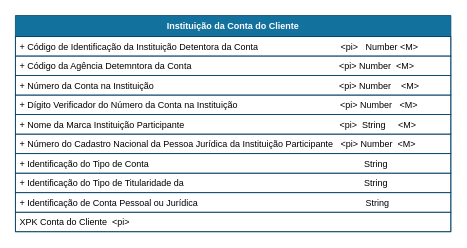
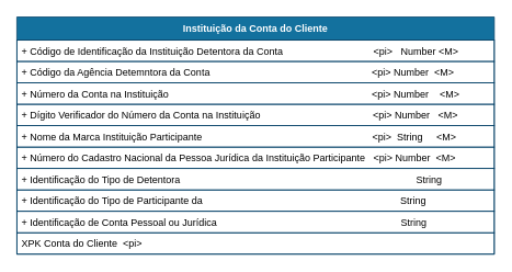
- <mxCell id="9" value="+ Identificação do Tipo de Conta                                                                                      String     " style="text;fillColor=none;align=left;verticalAlign=top;spacingLeft=4;spacingRight=4;overflow=hidden;rotatable=0;points=[[0,0.5],[1,0.5]];portConstraint=eastwest;strokeColor=#003F66;" vertex="1" parent="2"><mxGeometry y="184" width="580" height="26" as="geometry" /></mxCell>
+ <mxCell id="9" value="+ Identificação do Tipo de Detentora                                                                                      String     " style="text;fillColor=none;align=left;verticalAlign=top;spacingLeft=4;spacingRight=4;overflow=hidden;rotatable=0;points=[[0,0.5],[1,0.5]];portConstraint=eastwest;strokeColor=#003F66;" vertex="1" parent="2"><mxGeometry y="184" width="580" height="26" as="geometry" /></mxCell>
- <mxCell id="10" value="+ Identificação do Tipo de Titularidade da                                                                        String     " style="text;fillColor=none;align=left;verticalAlign=top;spacingLeft=4;spacingRight=4;overflow=hidden;rotatable=0;points=[[0,0.5],[1,0.5]];portConstraint=eastwest;strokeColor=#003F66;" vertex="1" parent="2"><mxGeometry y="210" width="580" height="26" as="geometry" /></mxCell>
+ <mxCell id="10" value="+ Identificação do Tipo de Participante da                                                                        String     " style="text;fillColor=none;align=left;verticalAlign=top;spacingLeft=4;spacingRight=4;overflow=hidden;rotatable=0;points=[[0,0.5],[1,0.5]];portConstraint=eastwest;strokeColor=#003F66;" vertex="1" parent="2"><mxGeometry y="210" width="580" height="26" as="geometry" /></mxCell>
